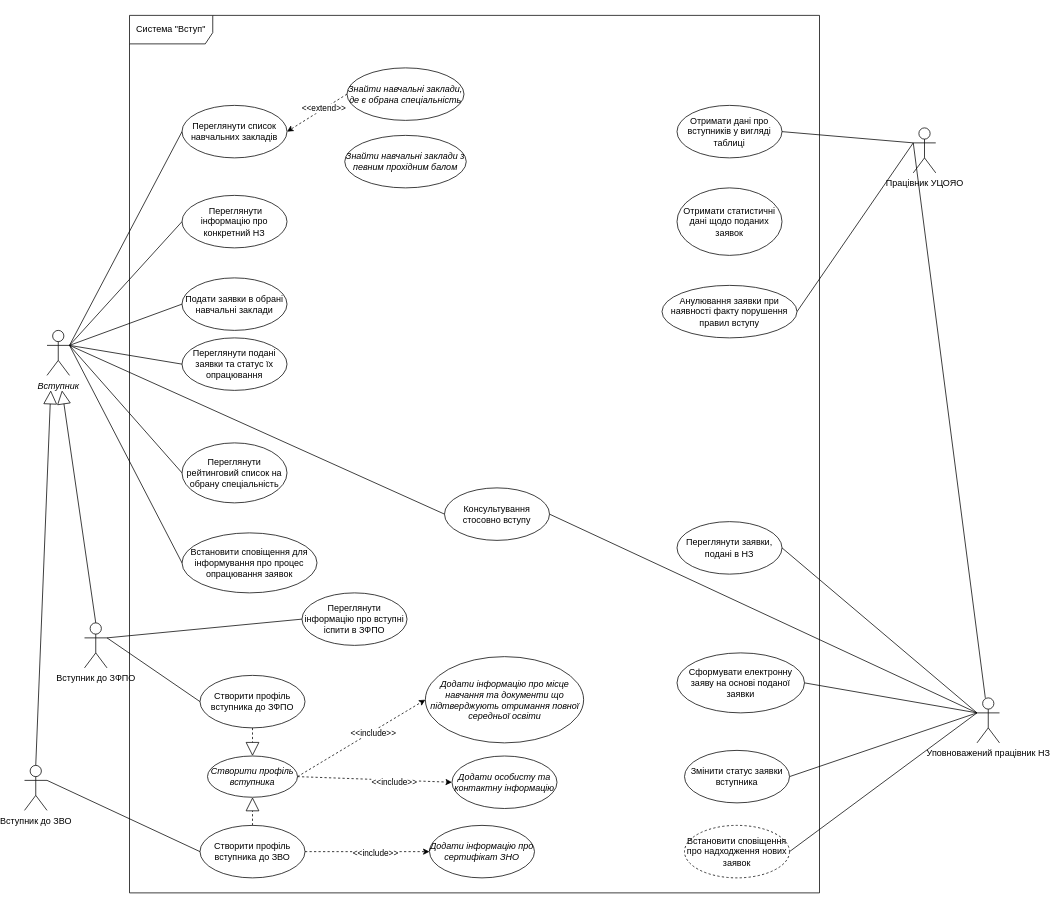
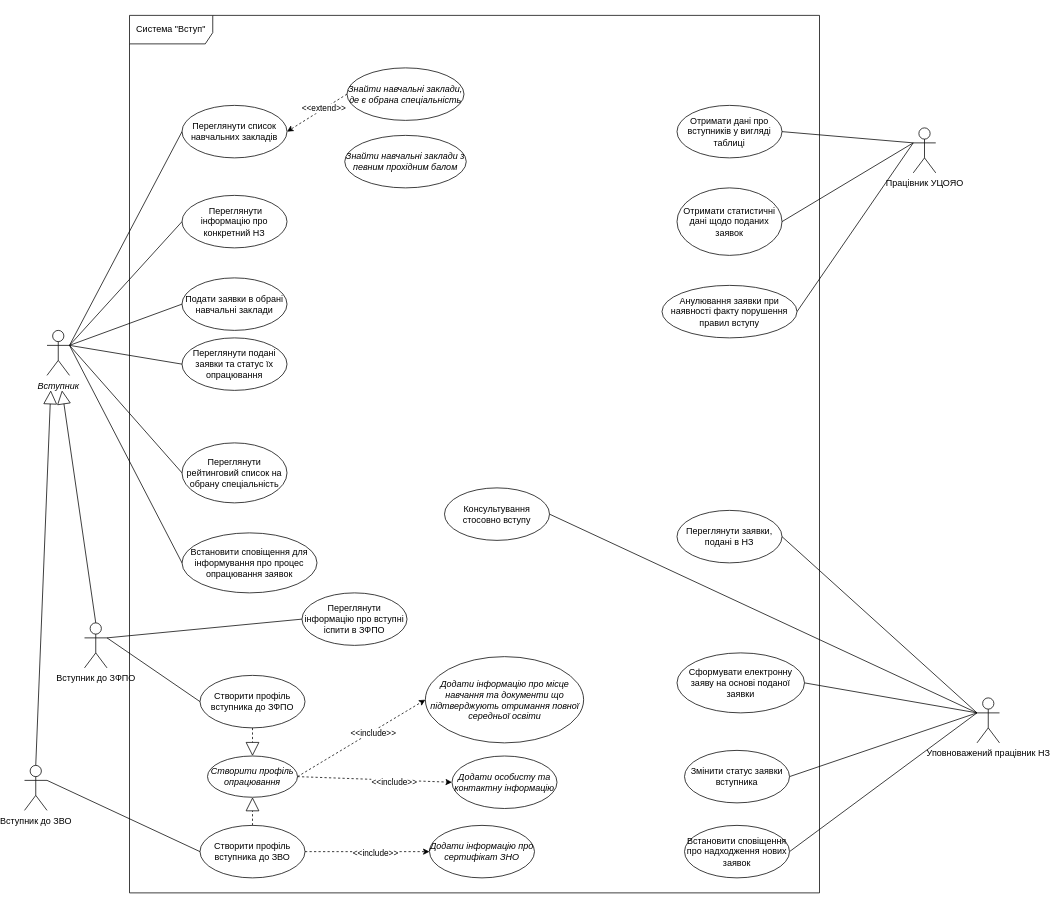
- <mxCell id="37" style="edgeStyle=none;rounded=0;orthogonalLoop=1;jettySize=auto;html=1;exitX=0;exitY=0.333;exitDx=0;exitDy=0;exitPerimeter=0;startArrow=none;startFill=0;endArrow=none;endFill=0;" parent="1" source="39" target="47" edge="1"><mxGeometry relative="1" as="geometry" /></mxCell>
+ <mxCell id="37" style="edgeStyle=none;rounded=0;orthogonalLoop=1;jettySize=auto;html=1;exitX=0;exitY=0.333;exitDx=0;exitDy=0;exitPerimeter=0;entryX=1;entryY=0.5;entryDx=0;entryDy=0;startArrow=none;startFill=0;endArrow=none;endFill=0;" parent="1" source="39" target="41" edge="1"><mxGeometry relative="1" as="geometry" /></mxCell>
- <mxCell id="19" style="edgeStyle=none;rounded=0;orthogonalLoop=1;jettySize=auto;html=1;exitX=1;exitY=0.333;exitDx=0;exitDy=0;exitPerimeter=0;entryX=0;entryY=0.5;entryDx=0;entryDy=0;startArrow=none;startFill=0;endArrow=none;endFill=0;" parent="1" source="20" target="53" edge="1"><mxGeometry relative="1" as="geometry" /></mxCell>
- <mxCell id="48" value="Переглянути заявки, подані в НЗ" style="ellipse;whiteSpace=wrap;html=1;" parent="1" vertex="1"><mxGeometry x="890" y="695" width="140" height="70" as="geometry" /></mxCell>
+ <mxCell id="48" value="Переглянути заявки, подані в НЗ" style="ellipse;whiteSpace=wrap;html=1;" parent="1" vertex="1"><mxGeometry x="890" y="680" width="140" height="70" as="geometry" /></mxCell>
- <mxCell id="58" value="&lt;i&gt;Створити профіль вступника&lt;/i&gt;" style="ellipse;whiteSpace=wrap;html=1;" parent="1" vertex="1"><mxGeometry x="264" y="1007.5" width="120" height="55" as="geometry" /></mxCell>
+ <mxCell id="58" value="&lt;i&gt;Створити профіль опрацювання&lt;/i&gt;" style="ellipse;whiteSpace=wrap;html=1;" parent="1" vertex="1"><mxGeometry x="264" y="1007.5" width="120" height="55" as="geometry" /></mxCell>
- <mxCell id="51" value="Встановити сповіщення про надходження нових заявок" style="ellipse;whiteSpace=wrap;html=1;dashed=1;" parent="1" vertex="1"><mxGeometry x="900" y="1100" width="140" height="70" as="geometry" /></mxCell>
+ <mxCell id="51" value="Встановити сповіщення про надходження нових заявок" style="ellipse;whiteSpace=wrap;html=1;" parent="1" vertex="1"><mxGeometry x="900" y="1100" width="140" height="70" as="geometry" /></mxCell>
